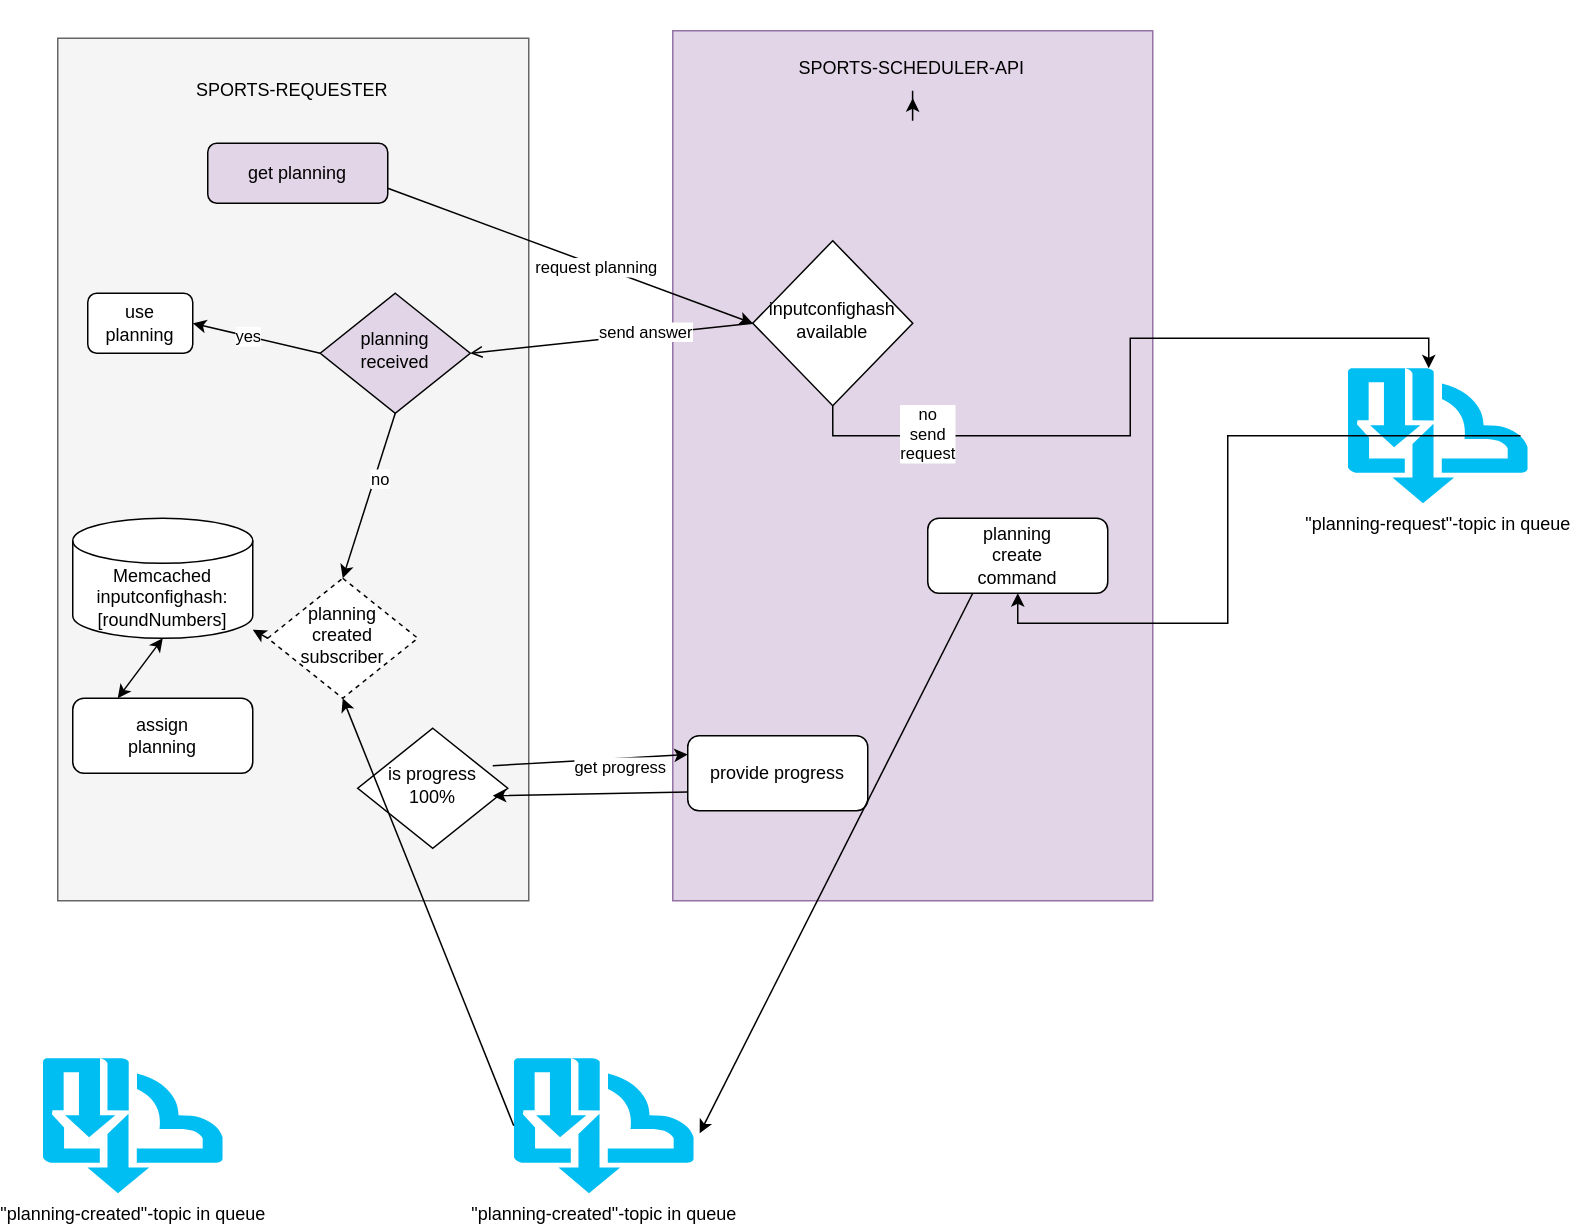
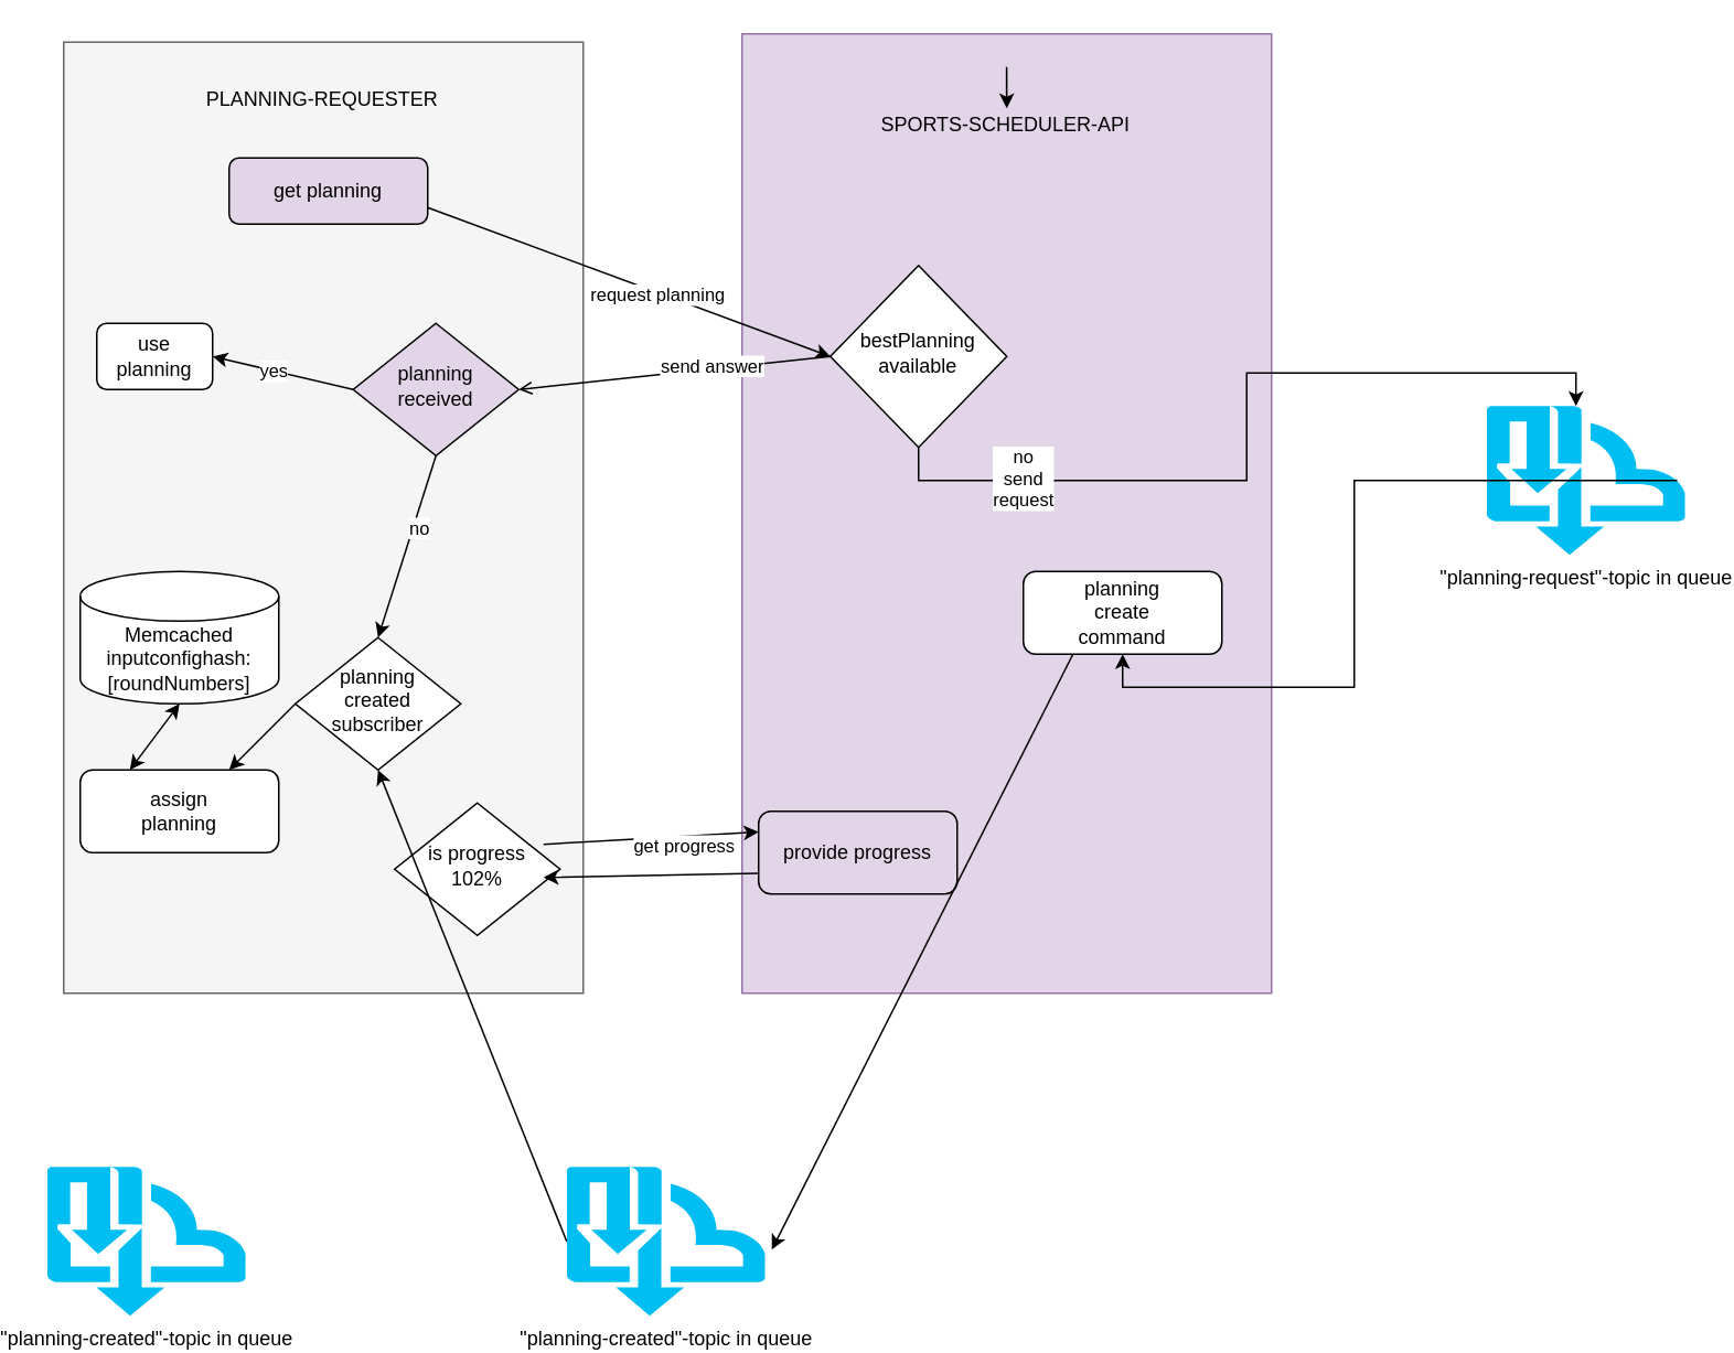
- <mxCell id="18" value="SPORTS-SCHEDULER-API" style="text;strokeColor=none;align=center;fillColor=none;html=1;verticalAlign=middle;whiteSpace=wrap;rounded=0;" vertex="1" parent="14"><mxGeometry x="68.33" y="10" width="183.34" height="30" as="geometry" /></mxCell>
+ <mxCell id="18" value="SPORTS-SCHEDULER-API" style="text;strokeColor=none;align=center;fillColor=none;html=1;verticalAlign=middle;whiteSpace=wrap;rounded=0;" vertex="1" parent="14"><mxGeometry x="68.33" y="40" width="183.34" height="30" as="geometry" /></mxCell>
- <mxCell id="5" value="SPORTS-REQUESTER" style="text;strokeColor=none;align=center;fillColor=none;html=1;verticalAlign=middle;whiteSpace=wrap;rounded=0;" vertex="1" parent="2"><mxGeometry x="65.33" y="20" width="183.34" height="30" as="geometry" /></mxCell>
+ <mxCell id="5" value="PLANNING-REQUESTER" style="text;strokeColor=none;align=center;fillColor=none;html=1;verticalAlign=middle;whiteSpace=wrap;rounded=0;" vertex="1" parent="2"><mxGeometry x="65.33" y="20" width="183.34" height="30" as="geometry" /></mxCell>
- <mxCell id="15" value="inputconfighash available" style="rhombus;whiteSpace=wrap;html=1;shadow=0;fontFamily=Helvetica;fontSize=12;align=center;strokeWidth=1;spacing=6;spacingTop=-4;" parent="14" vertex="1"><mxGeometry x="53.33" y="140" width="106.67" height="110" as="geometry" /></mxCell>
+ <mxCell id="15" value="bestPlanning available" style="rhombus;whiteSpace=wrap;html=1;shadow=0;fontFamily=Helvetica;fontSize=12;align=center;strokeWidth=1;spacing=6;spacingTop=-4;" parent="14" vertex="1"><mxGeometry x="53.33" y="140" width="106.67" height="110" as="geometry" /></mxCell>
- <mxCell id="10" value="" style="endArrow=classic;html=1;rounded=0;exitX=0;exitY=0.5;exitDx=0;exitDy=0;" edge="1" parent="2" source="7" target="9"><mxGeometry width="50" height="50" relative="1" as="geometry"><mxPoint x="340" y="430" as="sourcePoint" /><mxPoint x="390" y="380" as="targetPoint" /></mxGeometry></mxCell>
+ <mxCell id="10" value="" style="endArrow=classic;html=1;rounded=0;exitX=0;exitY=0.5;exitDx=0;exitDy=0;entryX=0.75;entryY=0;entryDx=0;entryDy=0;" edge="1" parent="2" source="7" target="8"><mxGeometry width="50" height="50" relative="1" as="geometry"><mxPoint x="340" y="430" as="sourcePoint" /><mxPoint x="390" y="380" as="targetPoint" /></mxGeometry></mxCell>
- <mxCell id="7" value="planning&lt;br&gt;created&lt;br&gt;subscriber" style="rhombus;whiteSpace=wrap;html=1;shadow=0;fontFamily=Helvetica;fontSize=12;align=center;strokeWidth=1;spacing=6;spacingTop=-4;dashed=1;" vertex="1" parent="2"><mxGeometry x="140" y="360" width="100" height="80" as="geometry" /></mxCell>
+ <mxCell id="7" value="planning&lt;br&gt;created&lt;br&gt;subscriber" style="rhombus;whiteSpace=wrap;html=1;shadow=0;fontFamily=Helvetica;fontSize=12;align=center;strokeWidth=1;spacing=6;spacingTop=-4;" vertex="1" parent="2"><mxGeometry x="140" y="360" width="100" height="80" as="geometry" /></mxCell>
- <mxCell id="19" value="provide progress" style="rounded=1;whiteSpace=wrap;html=1;fontSize=12;glass=0;strokeWidth=1;shadow=0;" vertex="1" parent="14"><mxGeometry x="10" y="470" width="120" height="50" as="geometry" /></mxCell>
+ <mxCell id="19" value="provide progress" style="rounded=1;whiteSpace=wrap;html=1;fontSize=12;glass=0;strokeWidth=1;shadow=0;fillColor=#e1d5e7;" vertex="1" parent="14"><mxGeometry x="10" y="470" width="120" height="50" as="geometry" /></mxCell>
- <mxCell id="6" value="is progress 100%" style="rhombus;whiteSpace=wrap;html=1;shadow=0;fontFamily=Helvetica;fontSize=12;align=center;strokeWidth=1;spacing=6;spacingTop=-4;" vertex="1" parent="2"><mxGeometry x="200" y="460" width="100" height="80" as="geometry" /></mxCell>
+ <mxCell id="6" value="is progress 102%" style="rhombus;whiteSpace=wrap;html=1;shadow=0;fontFamily=Helvetica;fontSize=12;align=center;strokeWidth=1;spacing=6;spacingTop=-4;" vertex="1" parent="2"><mxGeometry x="200" y="460" width="100" height="80" as="geometry" /></mxCell>
